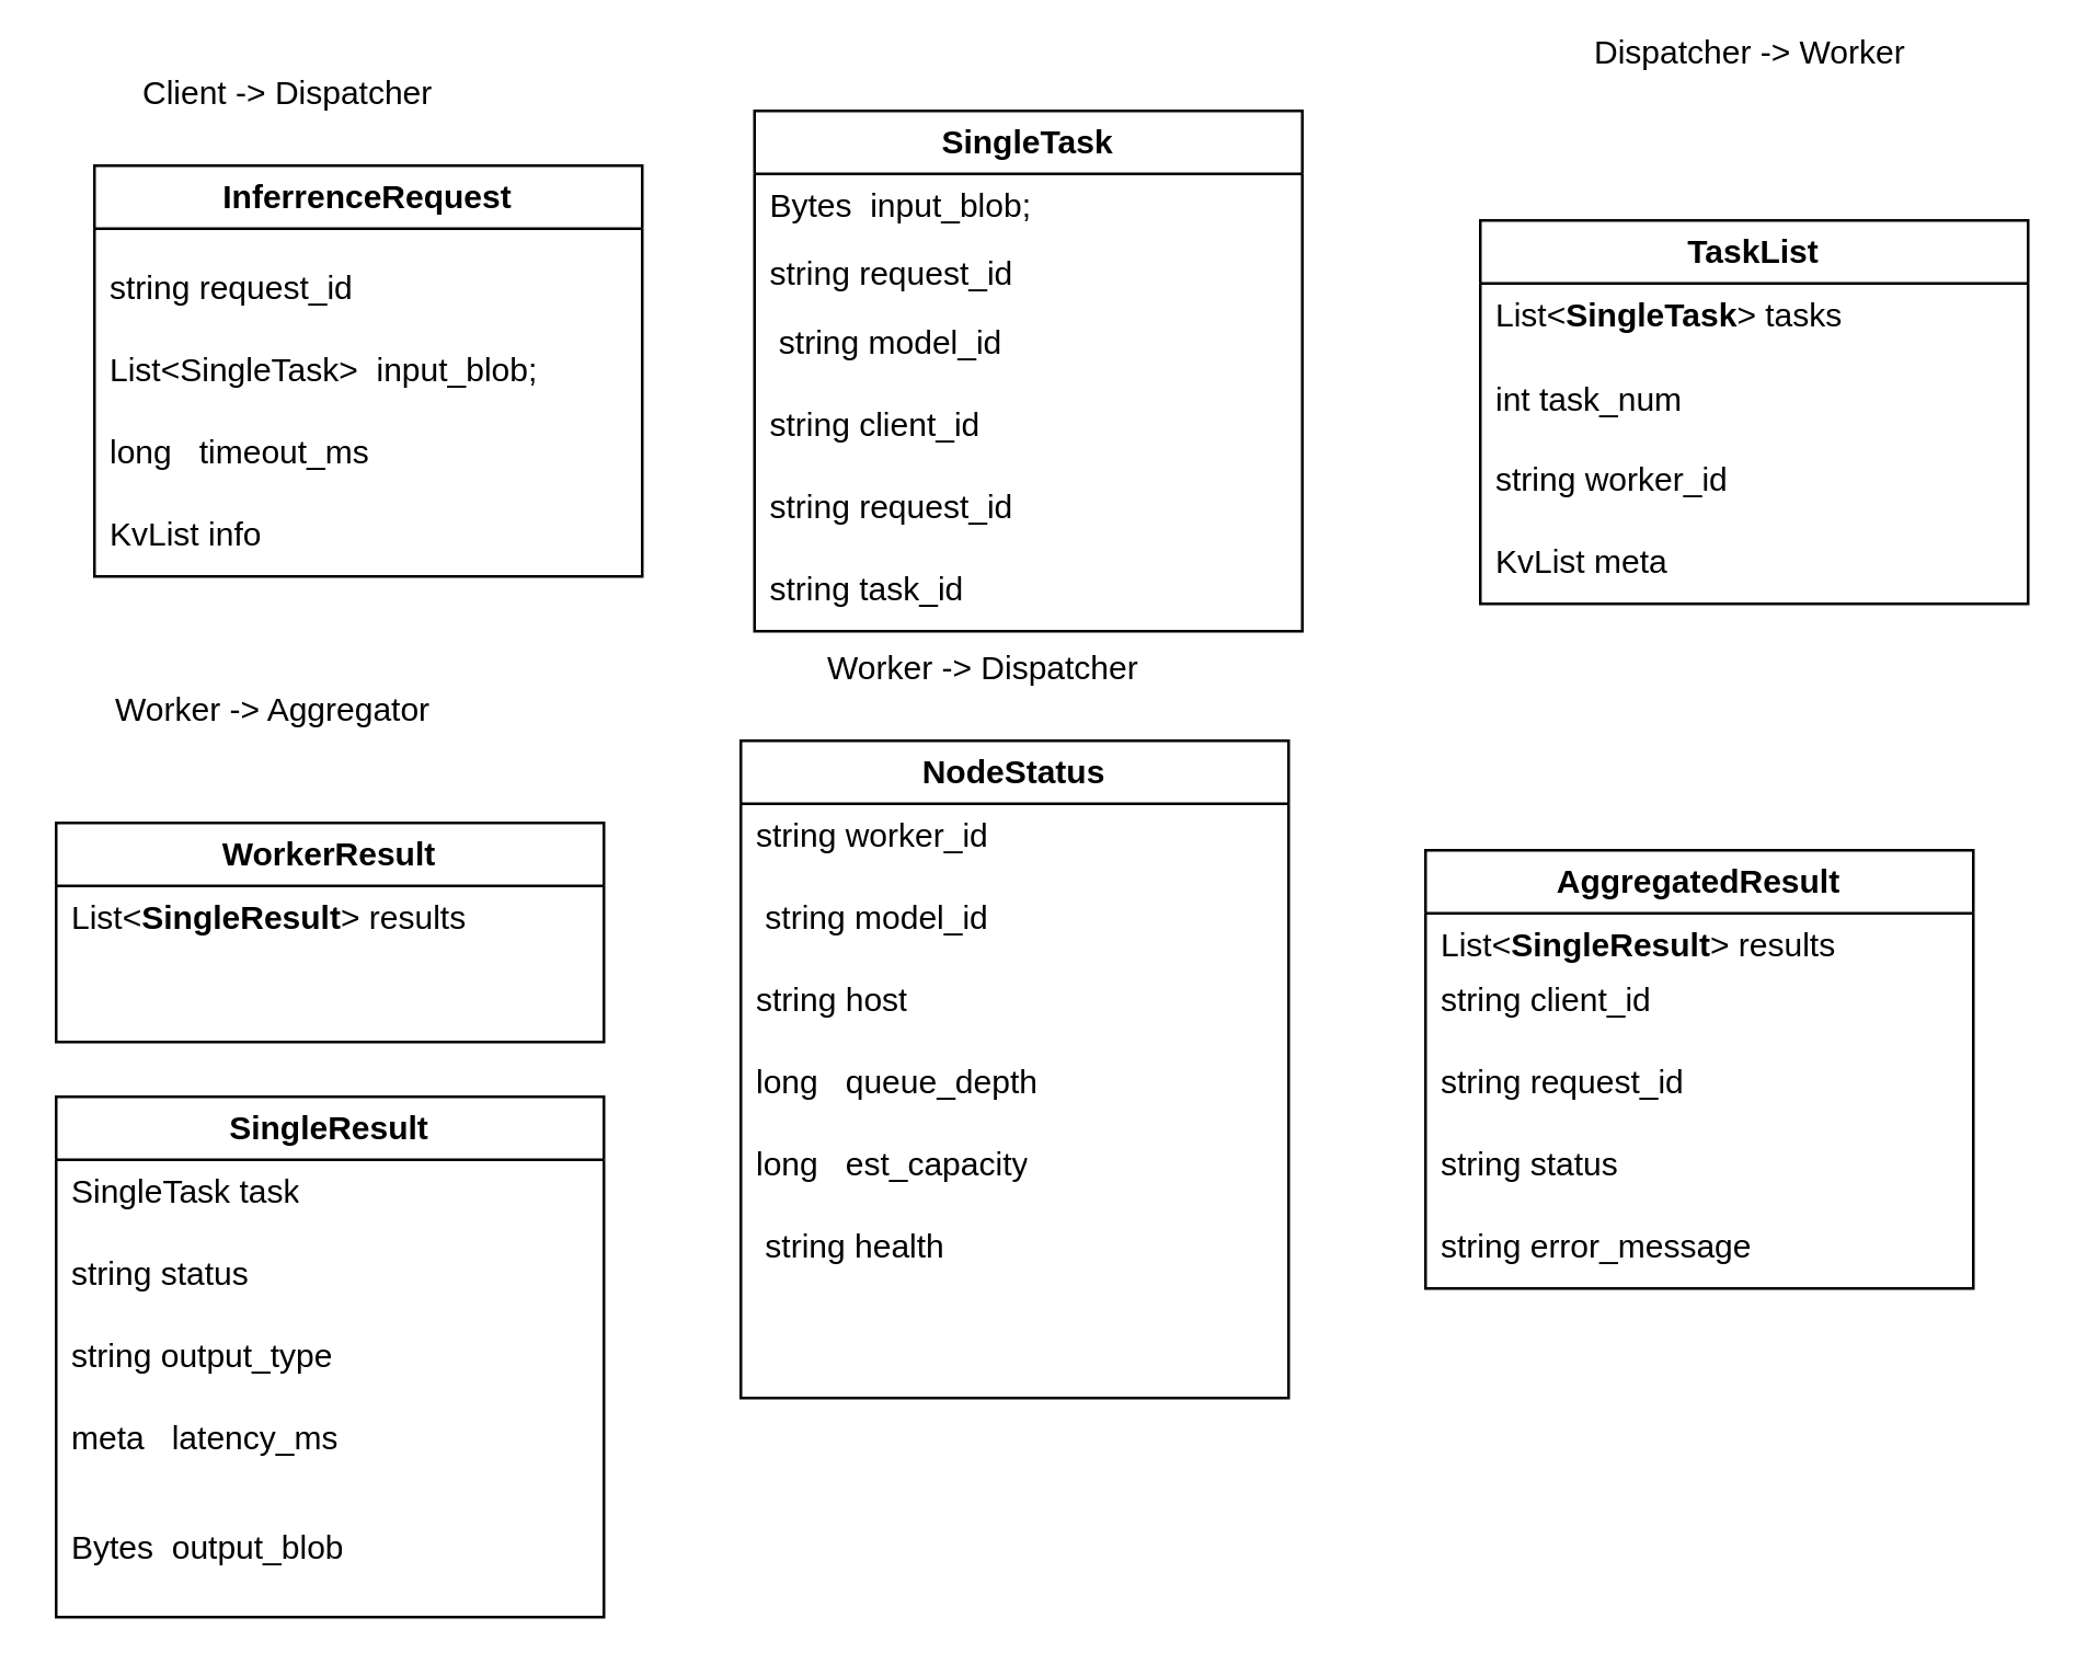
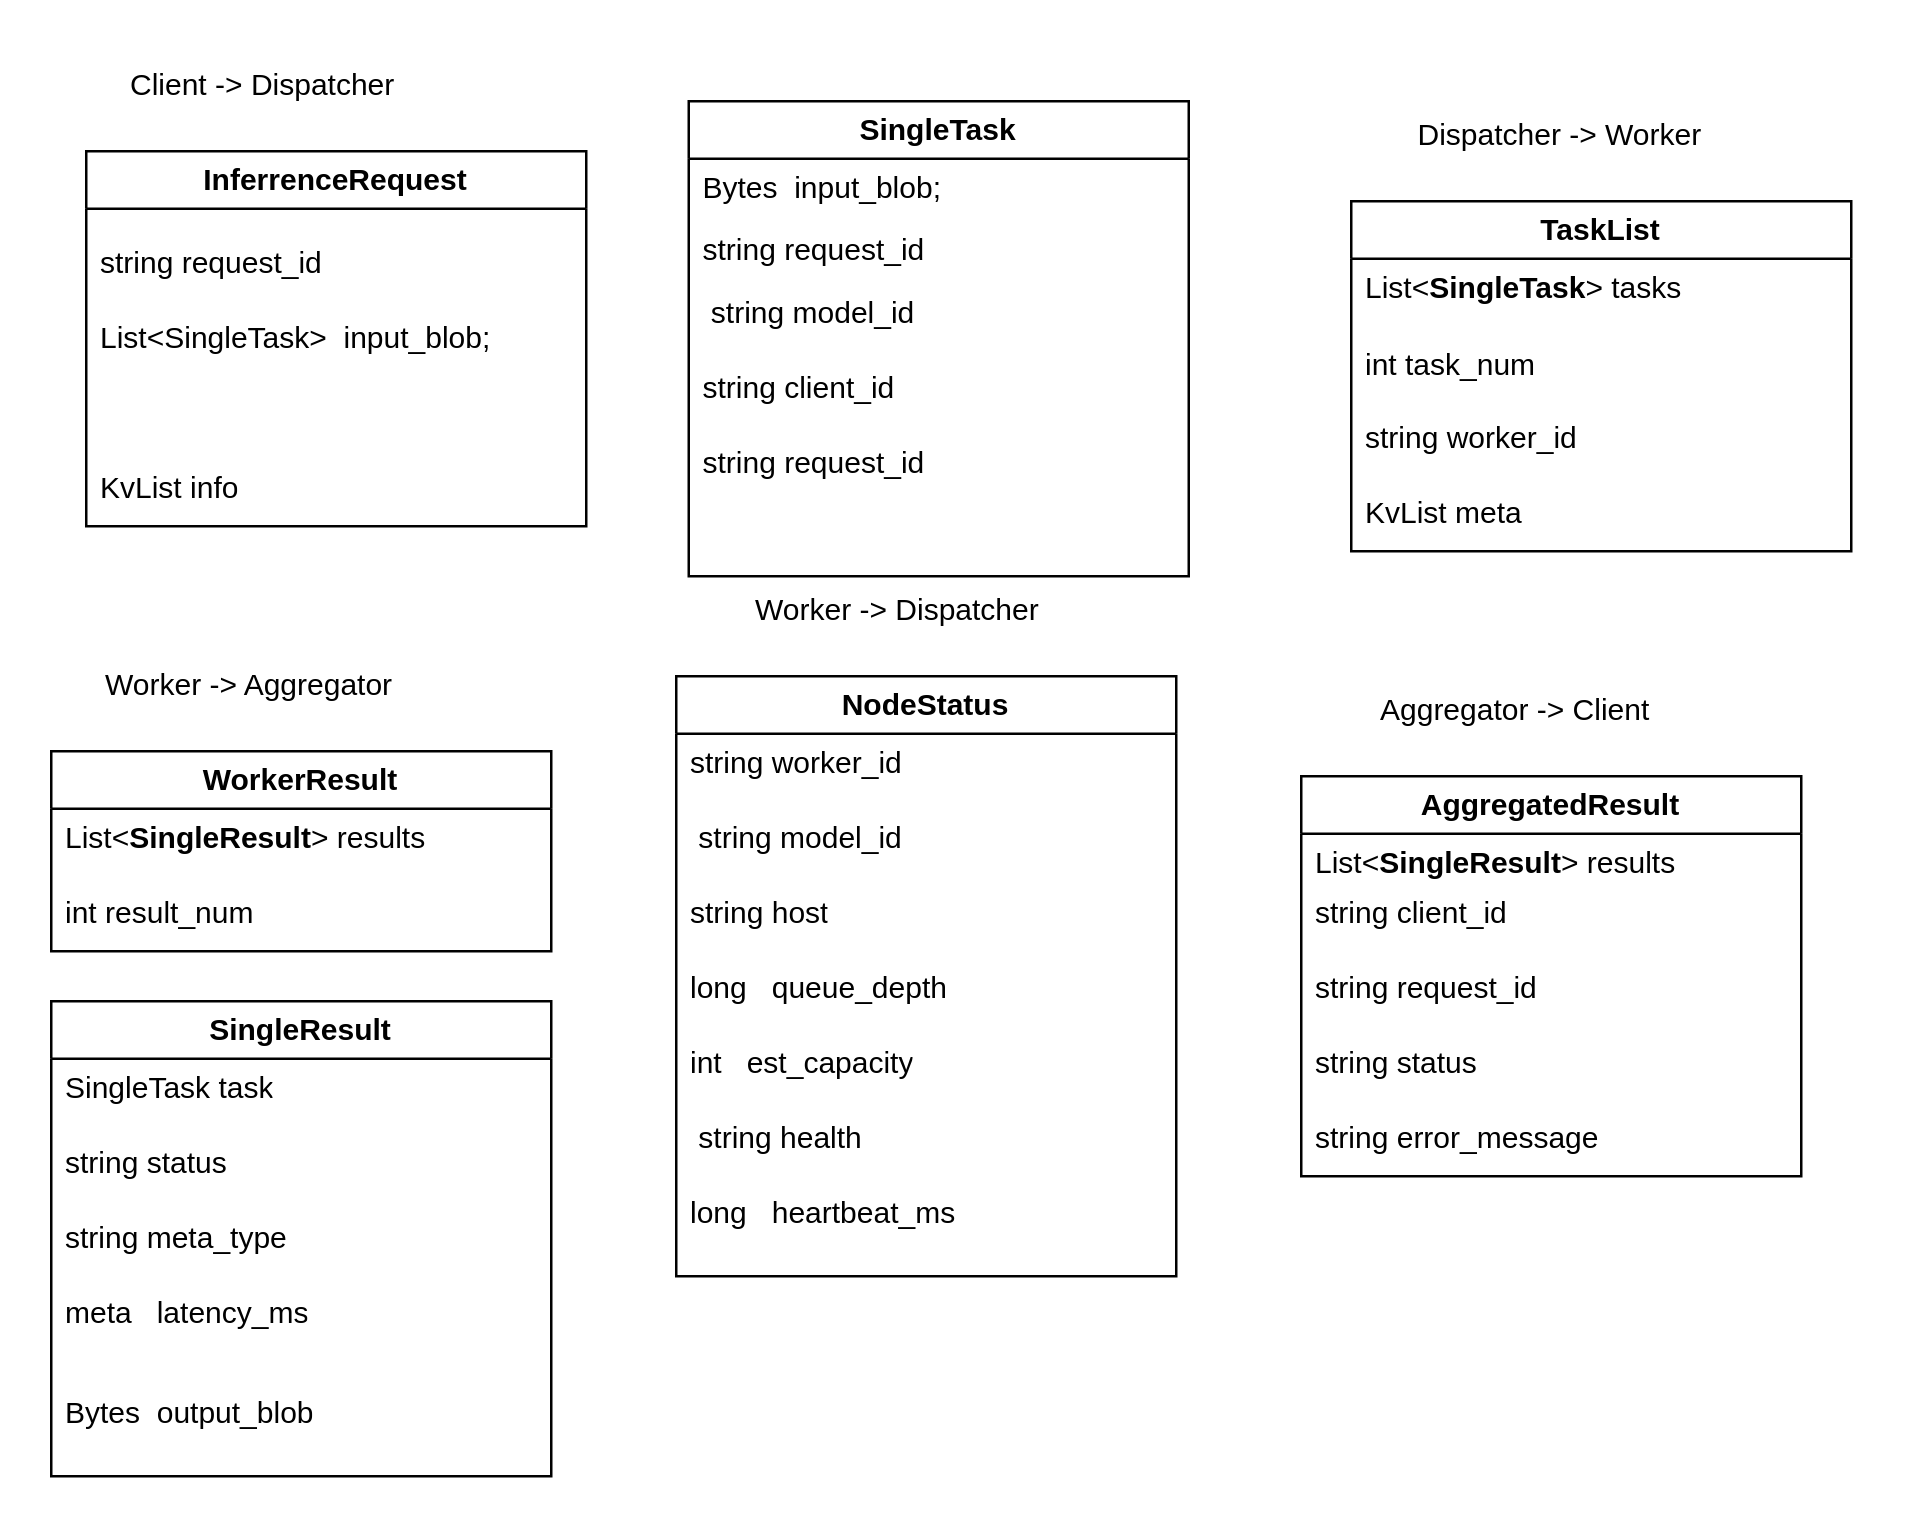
- <mxCell id="24" value="Dispatcher -&gt; Worker" style="text;whiteSpace=wrap;" parent="1" vertex="1"><mxGeometry x="580" y="5" width="150" height="40" as="geometry" /></mxCell>
+ <mxCell id="24" value="Dispatcher -&gt; Worker" style="text;whiteSpace=wrap;" parent="1" vertex="1"><mxGeometry x="565" y="40" width="150" height="40" as="geometry" /></mxCell>
- <mxCell id="5" value="long&amp;nbsp; &amp;nbsp;timeout_ms" style="text;strokeColor=none;fillColor=none;align=left;verticalAlign=middle;spacingLeft=4;spacingRight=4;overflow=hidden;points=[[0,0.5],[1,0.5]];portConstraint=eastwest;rotatable=0;whiteSpace=wrap;html=1;" parent="2" vertex="1"><mxGeometry y="90" width="200" height="30" as="geometry" /></mxCell>
- <mxCell id="40" value="string task_id" style="text;strokeColor=none;fillColor=none;align=left;verticalAlign=middle;spacingLeft=4;spacingRight=4;overflow=hidden;points=[[0,0.5],[1,0.5]];portConstraint=eastwest;rotatable=0;whiteSpace=wrap;html=1;" vertex="1" parent="34"><mxGeometry y="160" width="200" height="30" as="geometry" /></mxCell>
- <mxCell id="25" value="Worker -&gt; Aggregator&#10;" style="text;whiteSpace=wrap;" parent="1" vertex="1"><mxGeometry x="40" y="245" width="180" height="40" as="geometry" /></mxCell>
+ <mxCell id="25" value="Worker -&gt; Aggregator&#10;" style="text;whiteSpace=wrap;" parent="1" vertex="1"><mxGeometry x="40" y="260" width="180" height="40" as="geometry" /></mxCell>
+ <mxCell id="33" value="Aggregator -&gt; Client" style="text;whiteSpace=wrap;" parent="1" vertex="1"><mxGeometry x="550" y="270" width="140" height="40" as="geometry" /></mxCell>
+ <mxCell id="14" value="int result_num" style="text;strokeColor=none;fillColor=none;align=left;verticalAlign=middle;spacingLeft=4;spacingRight=4;overflow=hidden;points=[[0,0.5],[1,0.5]];portConstraint=eastwest;rotatable=0;whiteSpace=wrap;html=1;" parent="12" vertex="1"><mxGeometry y="50" width="200" height="30" as="geometry" /></mxCell>
- <mxCell id="20" value="long&amp;nbsp; &amp;nbsp;est_capacity" style="text;strokeColor=none;fillColor=none;align=left;verticalAlign=middle;spacingLeft=4;spacingRight=4;overflow=hidden;points=[[0,0.5],[1,0.5]];portConstraint=eastwest;rotatable=0;whiteSpace=wrap;html=1;" parent="15" vertex="1"><mxGeometry y="140" width="200" height="30" as="geometry" /></mxCell>
+ <mxCell id="20" value="int&amp;nbsp; &amp;nbsp;est_capacity" style="text;strokeColor=none;fillColor=none;align=left;verticalAlign=middle;spacingLeft=4;spacingRight=4;overflow=hidden;points=[[0,0.5],[1,0.5]];portConstraint=eastwest;rotatable=0;whiteSpace=wrap;html=1;" parent="15" vertex="1"><mxGeometry y="140" width="200" height="30" as="geometry" /></mxCell>
+ <mxCell id="22" value="long&amp;nbsp; &amp;nbsp;heartbeat_ms" style="text;strokeColor=none;fillColor=none;align=left;verticalAlign=middle;spacingLeft=4;spacingRight=4;overflow=hidden;points=[[0,0.5],[1,0.5]];portConstraint=eastwest;rotatable=0;whiteSpace=wrap;html=1;" parent="15" vertex="1"><mxGeometry y="200" width="200" height="30" as="geometry" /></mxCell>
- <mxCell id="44" value="string output_type" style="text;strokeColor=none;fillColor=none;align=left;verticalAlign=middle;spacingLeft=4;spacingRight=4;overflow=hidden;points=[[0,0.5],[1,0.5]];portConstraint=eastwest;rotatable=0;whiteSpace=wrap;html=1;" vertex="1" parent="41"><mxGeometry y="80" width="200" height="30" as="geometry" /></mxCell>
+ <mxCell id="44" value="string meta_type" style="text;strokeColor=none;fillColor=none;align=left;verticalAlign=middle;spacingLeft=4;spacingRight=4;overflow=hidden;points=[[0,0.5],[1,0.5]];portConstraint=eastwest;rotatable=0;whiteSpace=wrap;html=1;" vertex="1" parent="41"><mxGeometry y="80" width="200" height="30" as="geometry" /></mxCell>
